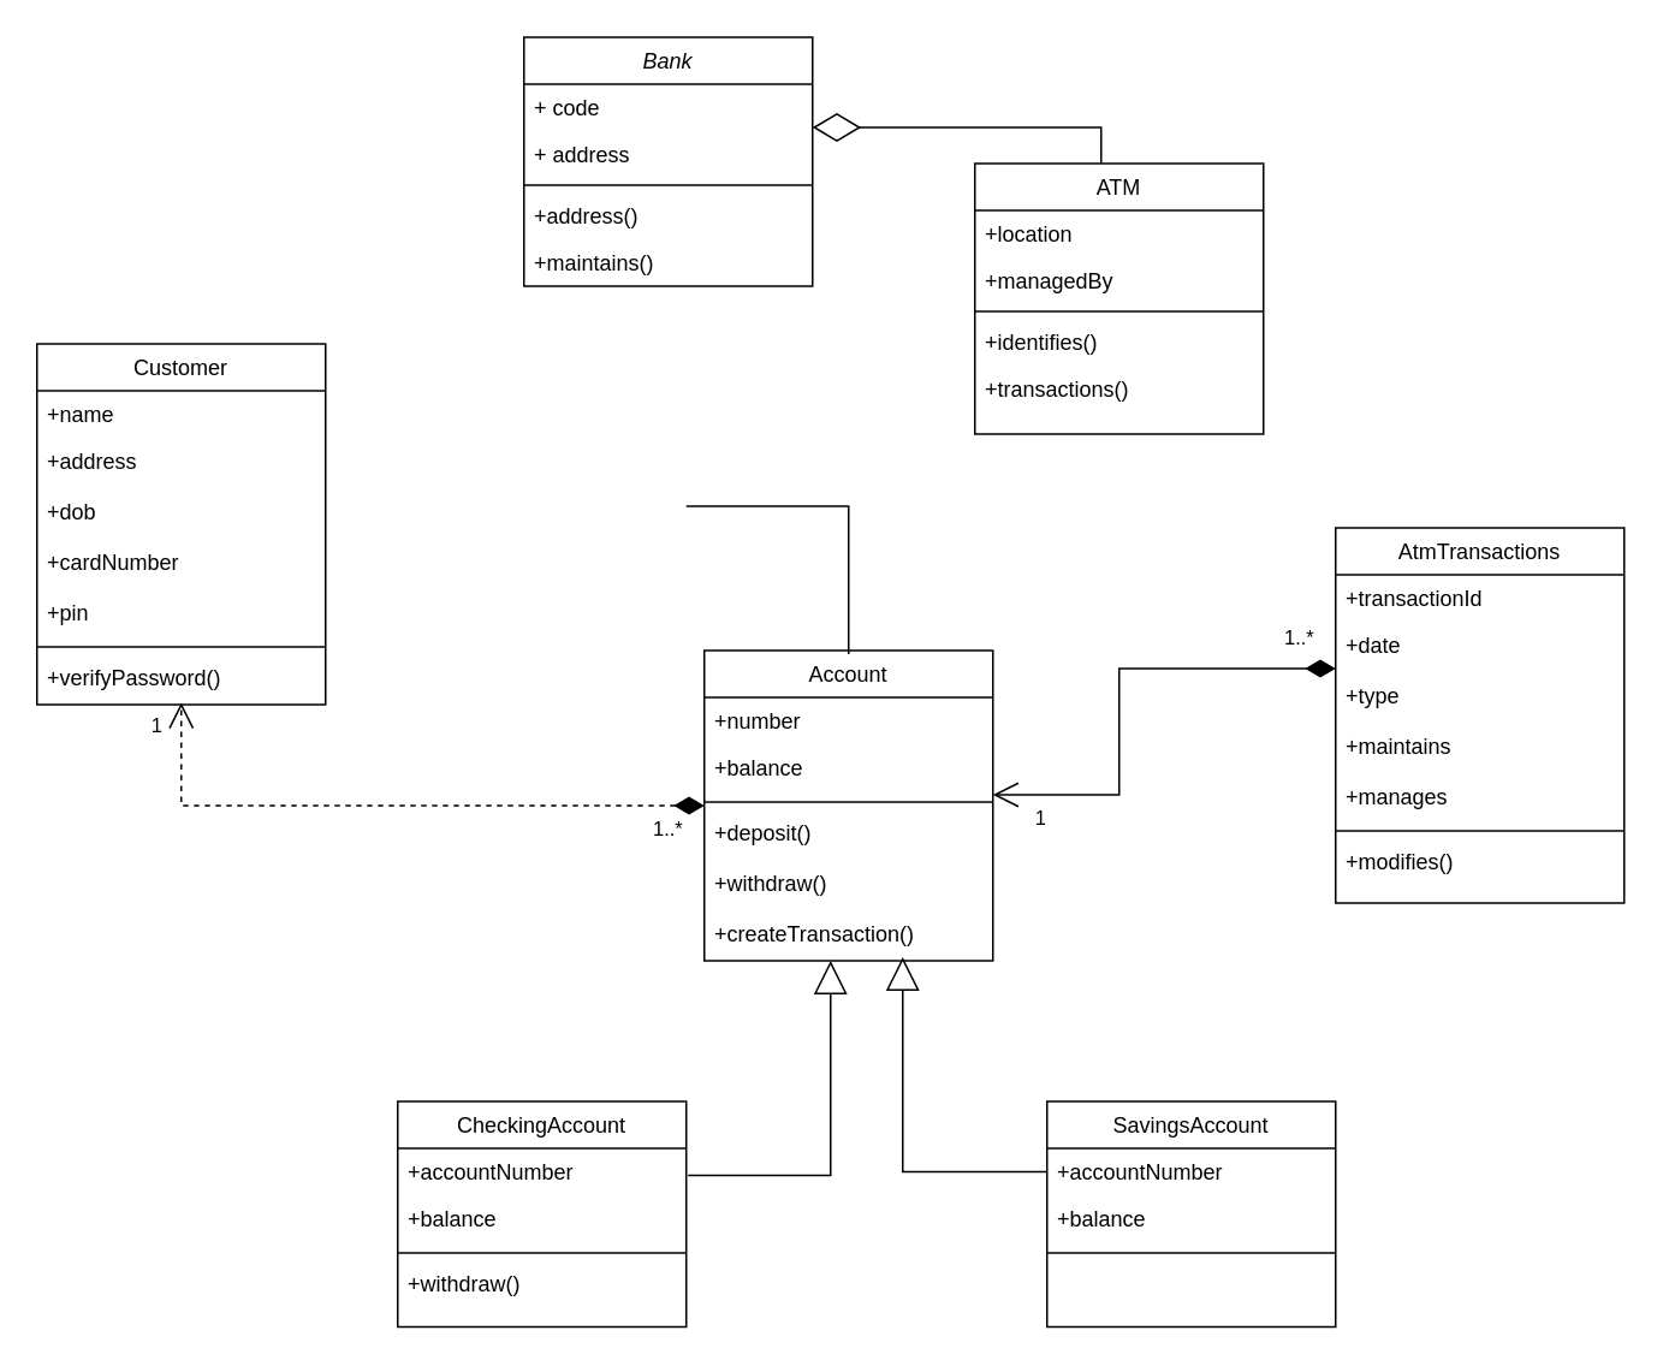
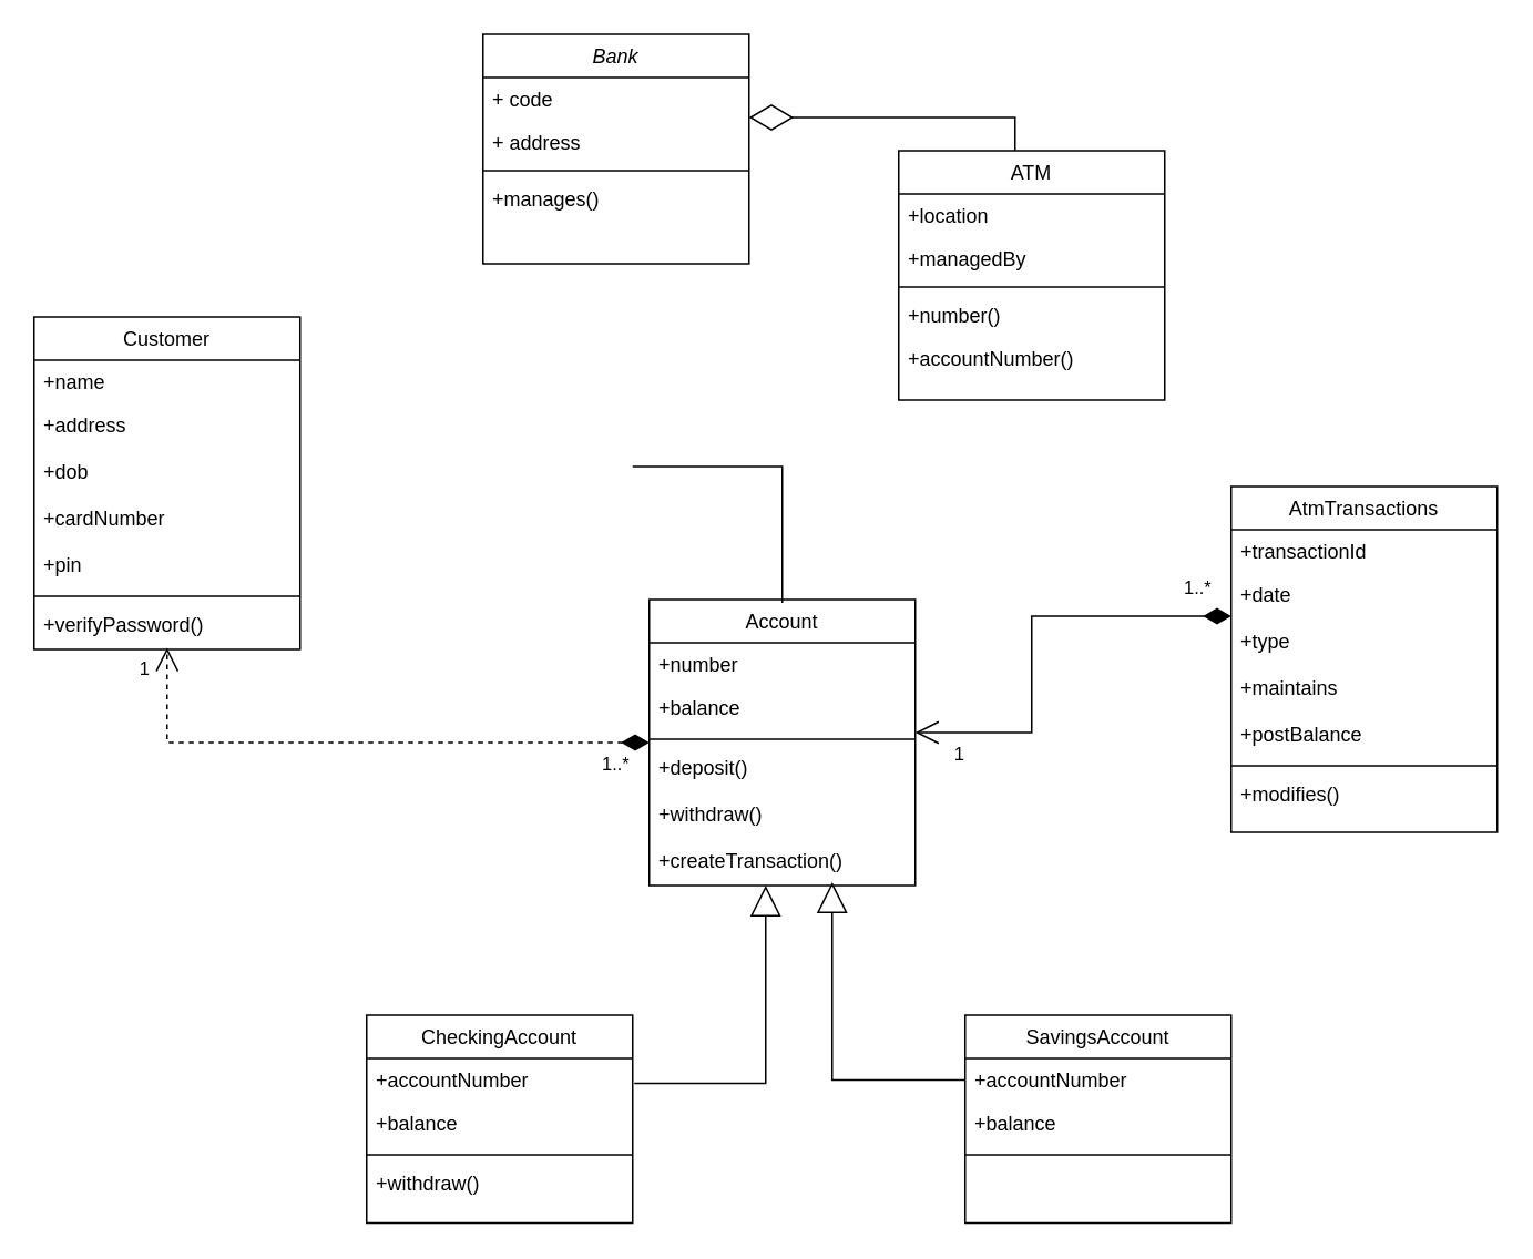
- <mxCell id="6" value="+address()&#10;" style="text;align=left;verticalAlign=top;spacingLeft=4;spacingRight=4;overflow=hidden;rotatable=0;points=[[0,0.5],[1,0.5]];portConstraint=eastwest;" parent="2" vertex="1"><mxGeometry y="86" width="160" height="26" as="geometry" /></mxCell>
+ <mxCell id="6" value="+manages()&#10;" style="text;align=left;verticalAlign=top;spacingLeft=4;spacingRight=4;overflow=hidden;rotatable=0;points=[[0,0.5],[1,0.5]];portConstraint=eastwest;" parent="2" vertex="1"><mxGeometry y="86" width="160" height="26" as="geometry" /></mxCell>
- <mxCell id="46" value="+maintains()" style="text;align=left;verticalAlign=top;spacingLeft=4;spacingRight=4;overflow=hidden;rotatable=0;points=[[0,0.5],[1,0.5]];portConstraint=eastwest;" vertex="1" parent="1"><mxGeometry x="290" y="132" width="160" height="26" as="geometry" /></mxCell>
- <mxCell id="26" value="+identifies()" style="text;align=left;verticalAlign=top;spacingLeft=4;spacingRight=4;overflow=hidden;rotatable=0;points=[[0,0.5],[1,0.5]];portConstraint=eastwest;" parent="22" vertex="1"><mxGeometry y="86" width="160" height="26" as="geometry" /></mxCell>
+ <mxCell id="26" value="+number()" style="text;align=left;verticalAlign=top;spacingLeft=4;spacingRight=4;overflow=hidden;rotatable=0;points=[[0,0.5],[1,0.5]];portConstraint=eastwest;" parent="22" vertex="1"><mxGeometry y="86" width="160" height="26" as="geometry" /></mxCell>
- <mxCell id="27" value="+transactions()" style="text;align=left;verticalAlign=top;spacingLeft=4;spacingRight=4;overflow=hidden;rotatable=0;points=[[0,0.5],[1,0.5]];portConstraint=eastwest;" parent="22" vertex="1"><mxGeometry y="112" width="160" height="26" as="geometry" /></mxCell>
+ <mxCell id="27" value="+accountNumber()" style="text;align=left;verticalAlign=top;spacingLeft=4;spacingRight=4;overflow=hidden;rotatable=0;points=[[0,0.5],[1,0.5]];portConstraint=eastwest;" parent="22" vertex="1"><mxGeometry y="112" width="160" height="26" as="geometry" /></mxCell>
- <mxCell id="33" value="+manages" style="text;align=left;verticalAlign=top;spacingLeft=4;spacingRight=4;overflow=hidden;rotatable=0;points=[[0,0.5],[1,0.5]];portConstraint=eastwest;" vertex="1" parent="28"><mxGeometry y="136" width="160" height="28" as="geometry" /></mxCell>
+ <mxCell id="33" value="+postBalance" style="text;align=left;verticalAlign=top;spacingLeft=4;spacingRight=4;overflow=hidden;rotatable=0;points=[[0,0.5],[1,0.5]];portConstraint=eastwest;" vertex="1" parent="28"><mxGeometry y="136" width="160" height="28" as="geometry" /></mxCell>
